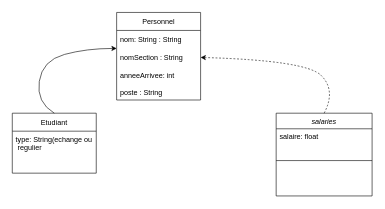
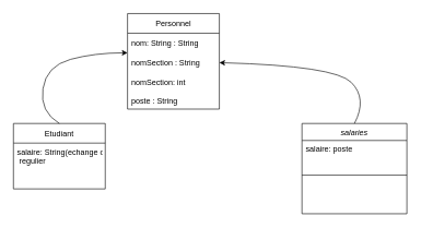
- <mxCell id="12" value="" style="curved=1;endArrow=classic;html=1;rounded=0;entryX=1;entryY=0.5;entryDx=0;entryDy=0;exitX=0.5;exitY=0;exitDx=0;exitDy=0;dashed=1;" edge="1" parent="1" source="9" target="6"><mxGeometry width="50" height="50" relative="1" as="geometry"><mxPoint x="510" y="150" as="sourcePoint" /><mxPoint x="560" y="100" as="targetPoint" /><Array as="points"><mxPoint x="560" y="150" /><mxPoint x="510" y="100" /></Array></mxGeometry></mxCell>
+ <mxCell id="12" value="" style="curved=1;endArrow=classic;html=1;rounded=0;entryX=1;entryY=0.5;entryDx=0;entryDy=0;exitX=0.5;exitY=0;exitDx=0;exitDy=0;" edge="1" parent="1" source="9" target="6"><mxGeometry width="50" height="50" relative="1" as="geometry"><mxPoint x="510" y="150" as="sourcePoint" /><mxPoint x="560" y="100" as="targetPoint" /><Array as="points"><mxPoint x="560" y="150" /><mxPoint x="510" y="100" /></Array></mxGeometry></mxCell>
- <mxCell id="7" value="anneeArrivee: int" style="text;strokeColor=none;fillColor=none;align=left;verticalAlign=middle;spacingLeft=4;spacingRight=4;overflow=hidden;points=[[0,0.5],[1,0.5]];portConstraint=eastwest;rotatable=0;" vertex="1" parent="4"><mxGeometry y="90" width="140" height="30" as="geometry" /></mxCell>
+ <mxCell id="7" value="nomSection: int" style="text;strokeColor=none;fillColor=none;align=left;verticalAlign=middle;spacingLeft=4;spacingRight=4;overflow=hidden;points=[[0,0.5],[1,0.5]];portConstraint=eastwest;rotatable=0;" vertex="1" parent="4"><mxGeometry y="90" width="140" height="30" as="geometry" /></mxCell>
- <mxCell id="10" value="salaire: float" style="text;align=left;verticalAlign=top;spacingLeft=4;spacingRight=4;overflow=hidden;rotatable=0;points=[[0,0.5],[1,0.5]];portConstraint=eastwest;rounded=0;shadow=0;html=0;" vertex="1" parent="9"><mxGeometry y="26" width="160" height="26" as="geometry" /></mxCell>
+ <mxCell id="10" value="salaire: poste" style="text;align=left;verticalAlign=top;spacingLeft=4;spacingRight=4;overflow=hidden;rotatable=0;points=[[0,0.5],[1,0.5]];portConstraint=eastwest;rounded=0;shadow=0;html=0;" vertex="1" parent="9"><mxGeometry y="26" width="160" height="26" as="geometry" /></mxCell>
- <mxCell id="3" value="type: String(echange ou&#10; regulier" style="text;align=left;verticalAlign=top;spacingLeft=4;spacingRight=4;overflow=hidden;rotatable=0;points=[[0,0.5],[1,0.5]];portConstraint=eastwest;rounded=0;shadow=0;html=0;" vertex="1" parent="2"><mxGeometry y="30" width="140" height="70" as="geometry" /></mxCell>
+ <mxCell id="3" value="salaire: String(echange ou&#10; regulier" style="text;align=left;verticalAlign=top;spacingLeft=4;spacingRight=4;overflow=hidden;rotatable=0;points=[[0,0.5],[1,0.5]];portConstraint=eastwest;rounded=0;shadow=0;html=0;" vertex="1" parent="2"><mxGeometry y="30" width="140" height="70" as="geometry" /></mxCell>
